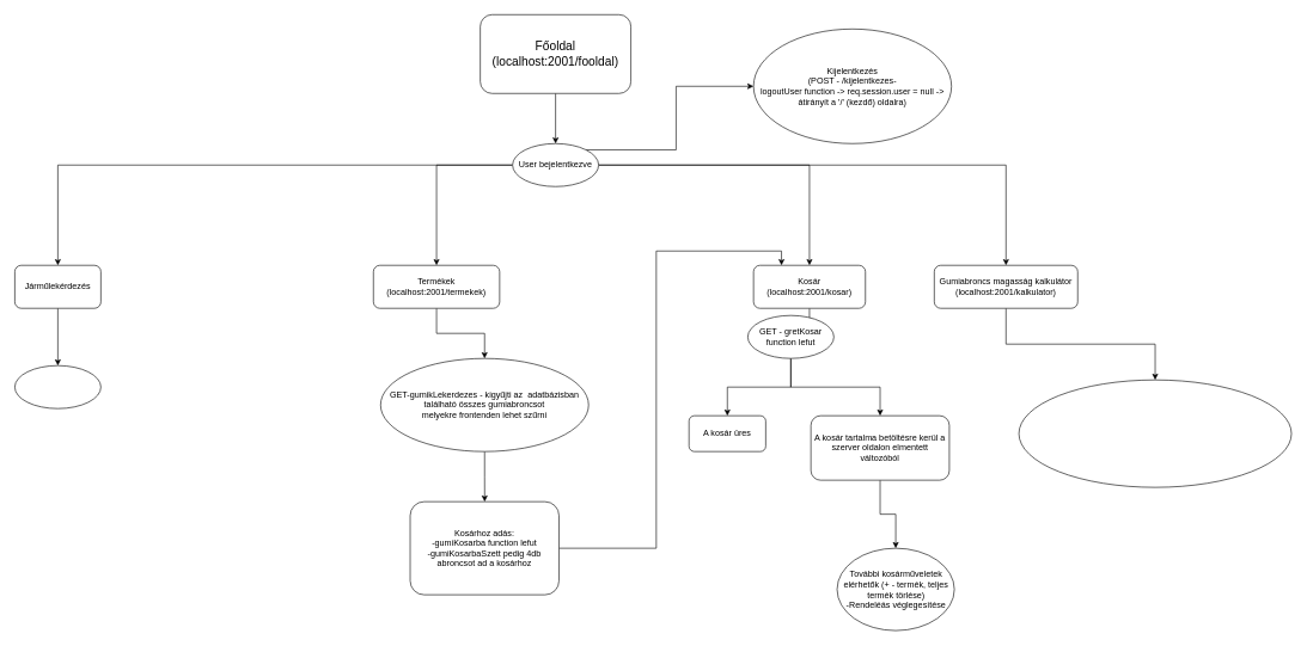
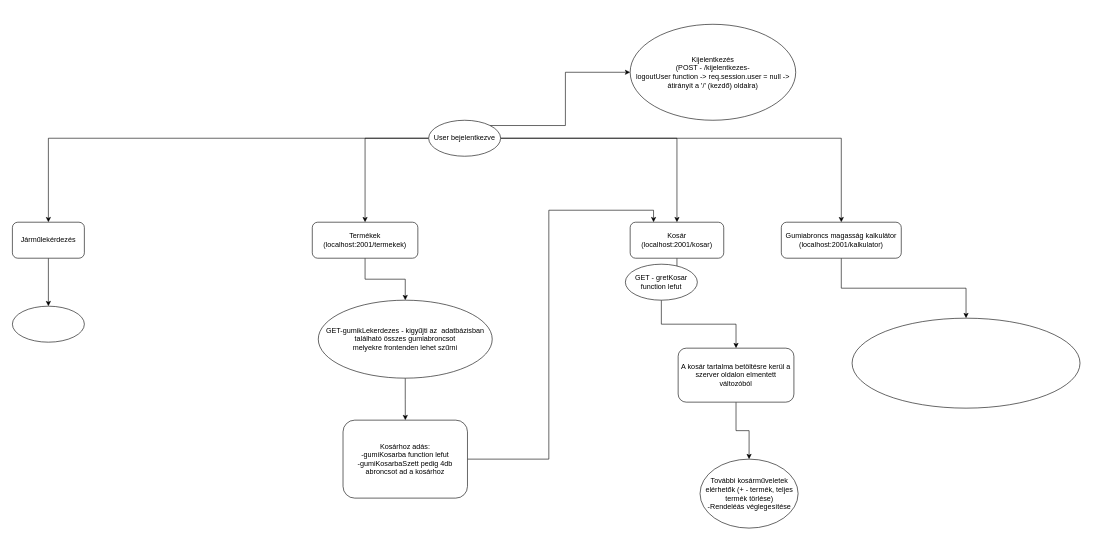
- <mxCell id="3" value="&lt;font style=&quot;font-size: 17px&quot;&gt;Főoldal&lt;br&gt;(localhost:2001/fooldal)&lt;/font&gt;" style="rounded=1;whiteSpace=wrap;html=1;" parent="1" vertex="1"><mxGeometry x="669" y="20" width="210" height="110" as="geometry" /></mxCell>
- <mxCell id="2" value="" style="edgeStyle=orthogonalEdgeStyle;rounded=0;orthogonalLoop=1;jettySize=auto;html=1;fontSize=17;" parent="1" source="3" target="9" edge="1"><mxGeometry relative="1" as="geometry" /></mxCell>
- <mxCell id="24" value="" style="edgeStyle=orthogonalEdgeStyle;rounded=0;orthogonalLoop=1;jettySize=auto;html=1;fontSize=17;" parent="1" source="26" target="27" edge="1"><mxGeometry relative="1" as="geometry" /></mxCell>
- <mxCell id="27" value="A kosár üres" style="whiteSpace=wrap;html=1;rounded=1;" parent="1" vertex="1"><mxGeometry x="960" y="580" width="107" height="50" as="geometry" /></mxCell>
